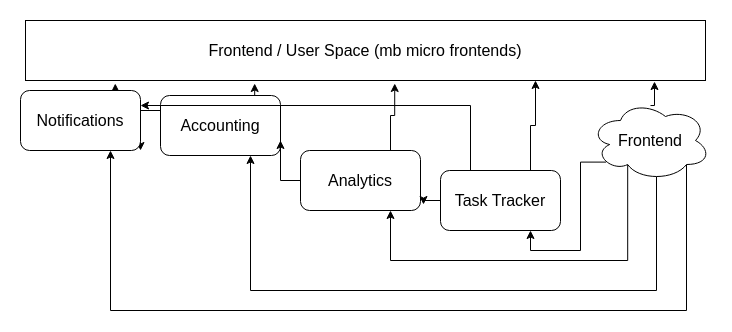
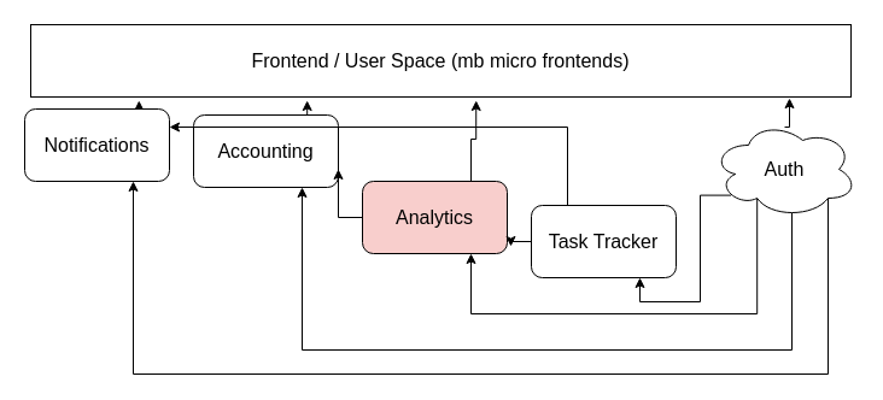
- <mxCell id="4" style="edgeStyle=orthogonalEdgeStyle;rounded=0;orthogonalLoop=1;jettySize=auto;html=1;exitX=0;exitY=0.25;exitDx=0;exitDy=0;entryX=1;entryY=1;entryDx=0;entryDy=0;fontSize=16;" edge="1" parent="1" source="6" target="15"><mxGeometry relative="1" as="geometry" /></mxCell>
- <mxCell id="12" style="edgeStyle=orthogonalEdgeStyle;rounded=0;orthogonalLoop=1;jettySize=auto;html=1;exitX=0.75;exitY=0;exitDx=0;exitDy=0;entryX=0.75;entryY=1;entryDx=0;entryDy=0;fontSize=16;" edge="1" parent="1" source="13" target="2"><mxGeometry relative="1" as="geometry" /></mxCell>
- <mxCell id="20" value="Frontend" style="ellipse;shape=cloud;whiteSpace=wrap;html=1;fontSize=16;" vertex="1" parent="1"><mxGeometry x="590" y="100" width="120" height="80" as="geometry" /></mxCell>
+ <mxCell id="20" value="Auth" style="ellipse;shape=cloud;whiteSpace=wrap;html=1;fontSize=16;" vertex="1" parent="1"><mxGeometry x="590" y="100" width="120" height="80" as="geometry" /></mxCell>
- <mxCell id="9" value="&lt;div&gt;Analytics&lt;/div&gt;" style="rounded=1;whiteSpace=wrap;html=1;fontSize=16;" vertex="1" parent="1"><mxGeometry x="300" y="150" width="120" height="60" as="geometry" /></mxCell>
+ <mxCell id="9" value="&lt;div&gt;Analytics&lt;/div&gt;" style="rounded=1;whiteSpace=wrap;html=1;fontSize=16;fillColor=#f8cecc;" vertex="1" parent="1"><mxGeometry x="300" y="150" width="120" height="60" as="geometry" /></mxCell>
